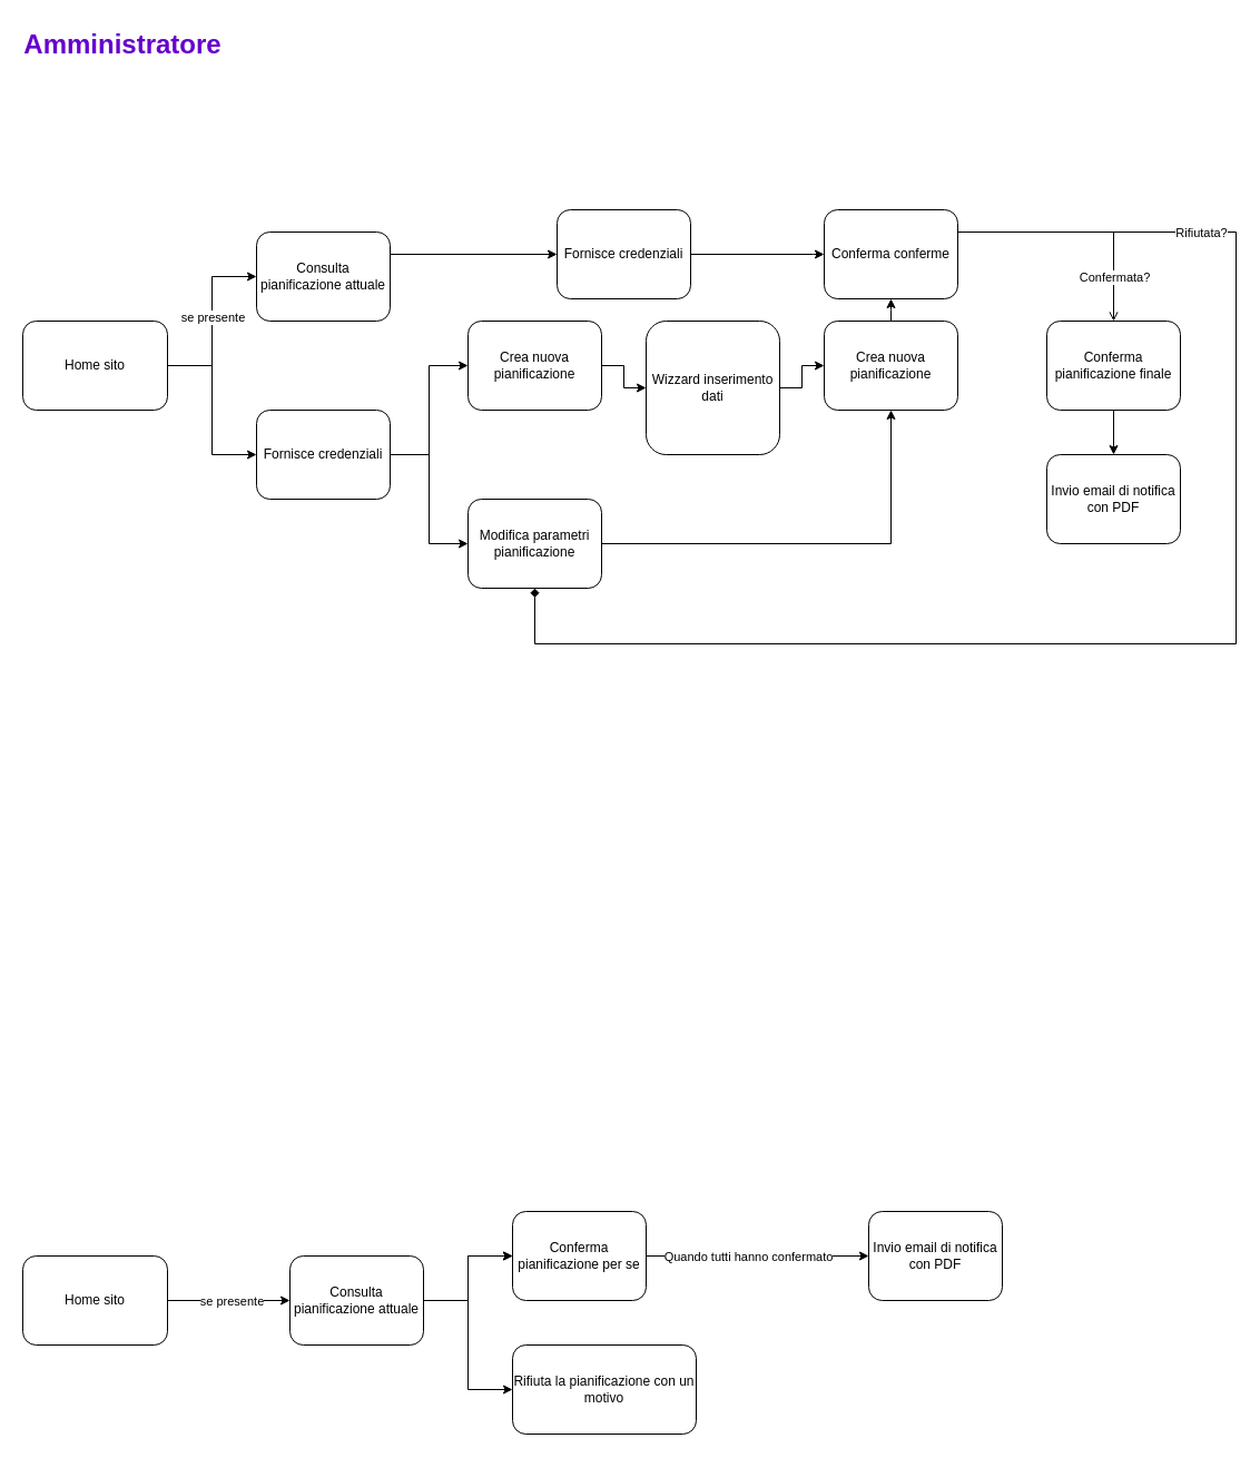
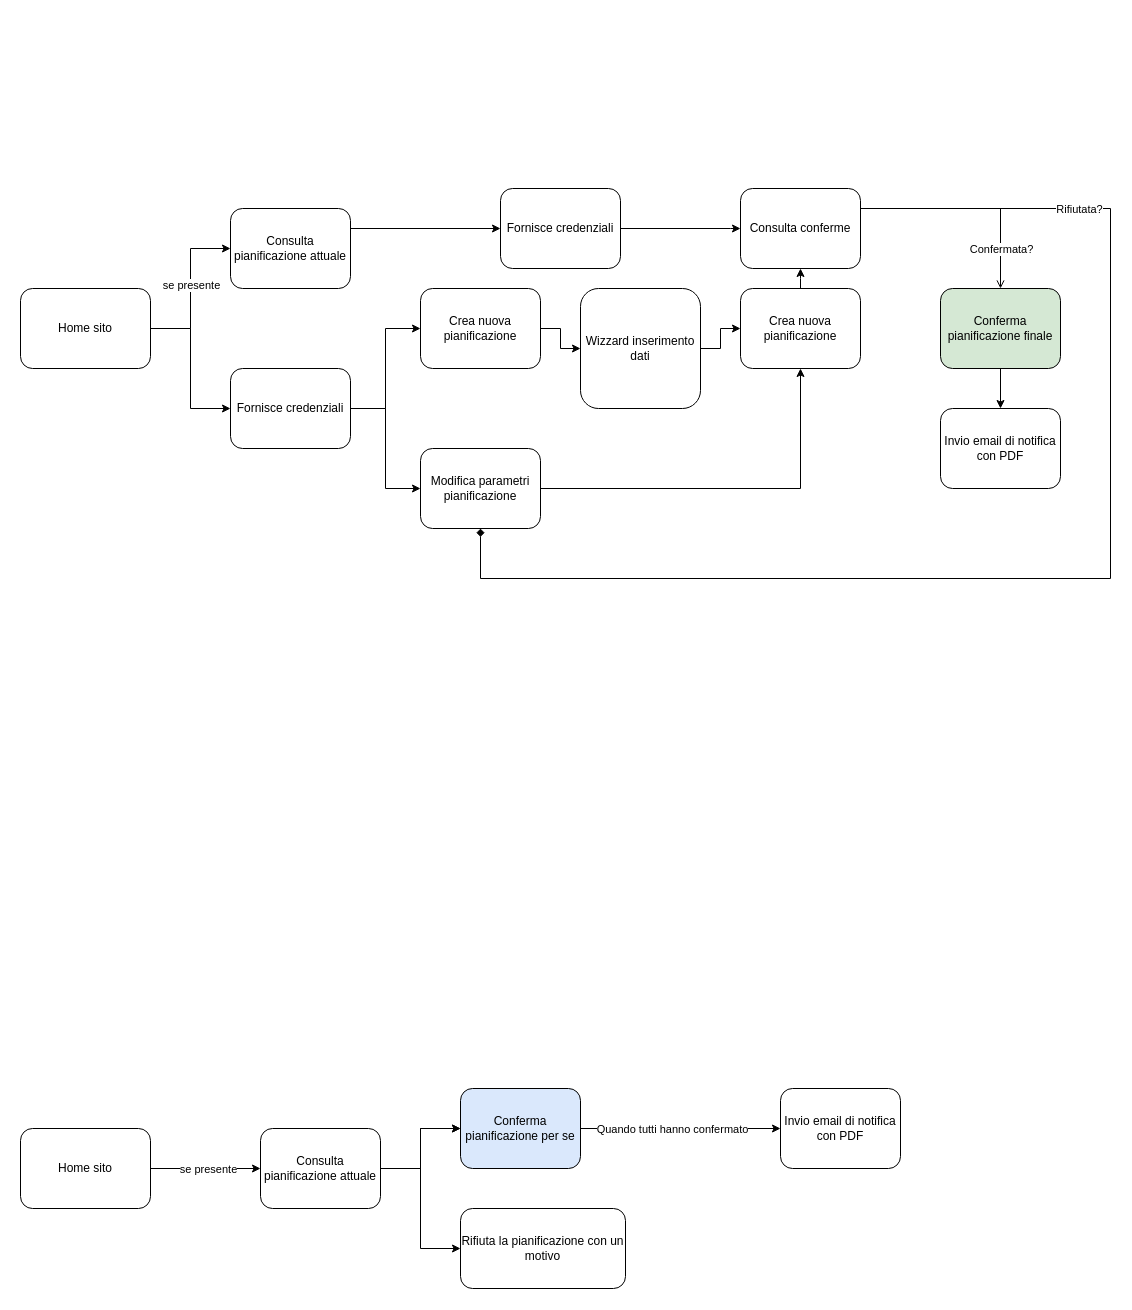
- <mxCell id="6" value="Amministratore" style="text;html=1;strokeColor=none;fillColor=none;align=center;verticalAlign=middle;whiteSpace=wrap;rounded=0;fontStyle=1;fontColor=#6600CC;fontSize=24;" parent="1" vertex="1"><mxGeometry x="55" y="20" width="110" height="40" as="geometry" /></mxCell>
- <mxCell id="38" value="Conferma conferme" style="rounded=1;whiteSpace=wrap;html=1;" parent="1" vertex="1"><mxGeometry x="740" y="188" width="120" height="80" as="geometry" /></mxCell>
+ <mxCell id="38" value="Consulta conferme" style="rounded=1;whiteSpace=wrap;html=1;" parent="1" vertex="1"><mxGeometry x="740" y="188" width="120" height="80" as="geometry" /></mxCell>
- <mxCell id="18" value="Conferma pianificazione finale" style="rounded=1;whiteSpace=wrap;html=1;" parent="1" vertex="1"><mxGeometry x="940" y="288" width="120" height="80" as="geometry" /></mxCell>
+ <mxCell id="18" value="Conferma pianificazione finale" style="rounded=1;whiteSpace=wrap;html=1;fillColor=#d5e8d4;" parent="1" vertex="1"><mxGeometry x="940" y="288" width="120" height="80" as="geometry" /></mxCell>
- <mxCell id="32" value="Conferma pianificazione per se" style="rounded=1;whiteSpace=wrap;html=1;" parent="1" vertex="1"><mxGeometry x="460" y="1088" width="120" height="80" as="geometry" /></mxCell>
+ <mxCell id="32" value="Conferma pianificazione per se" style="rounded=1;whiteSpace=wrap;html=1;fillColor=#dae8fc;" parent="1" vertex="1"><mxGeometry x="460" y="1088" width="120" height="80" as="geometry" /></mxCell>
